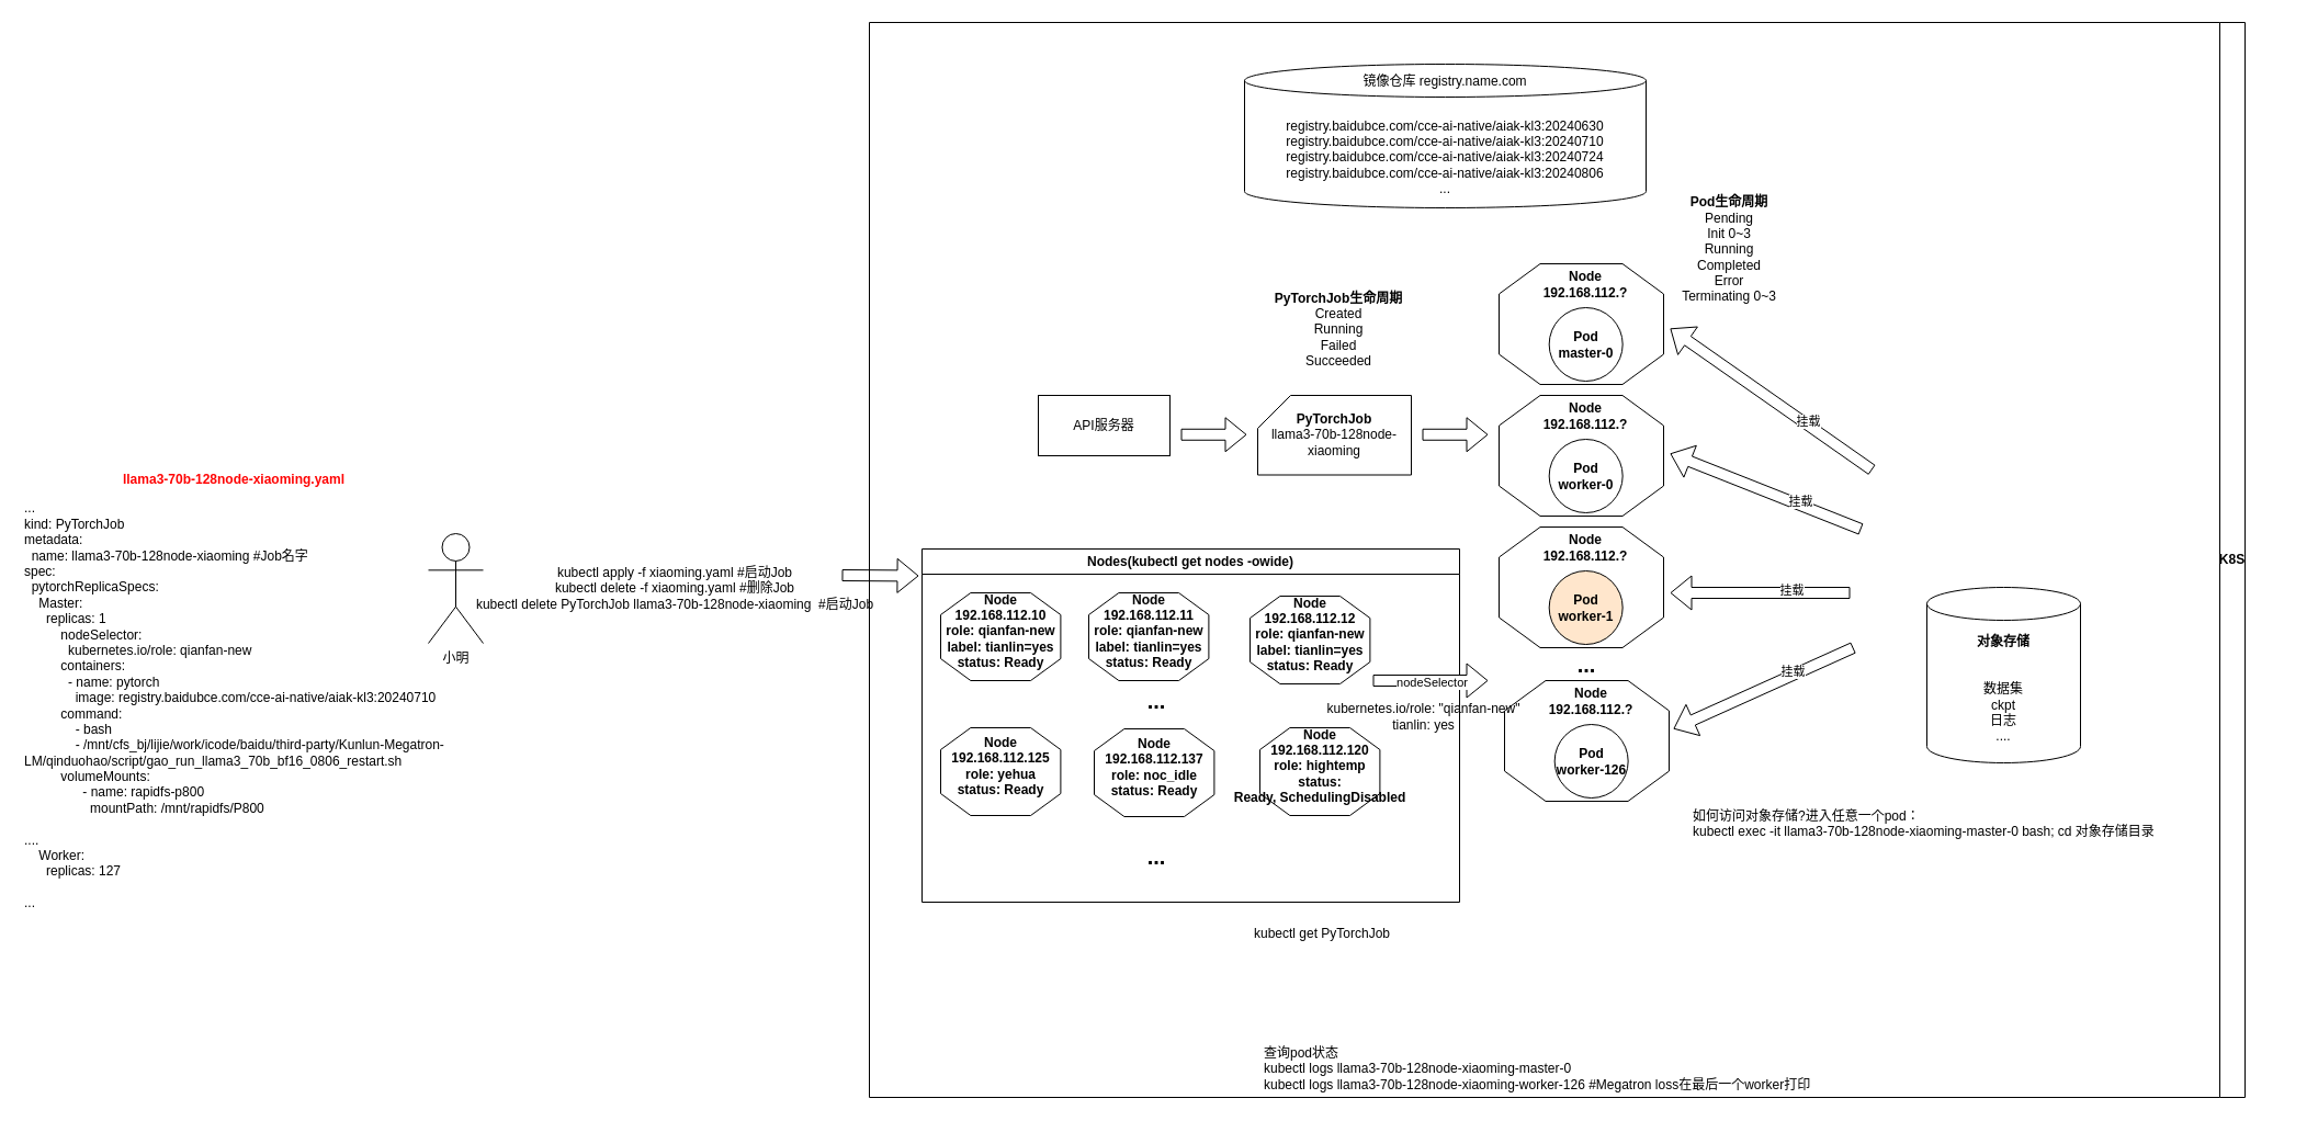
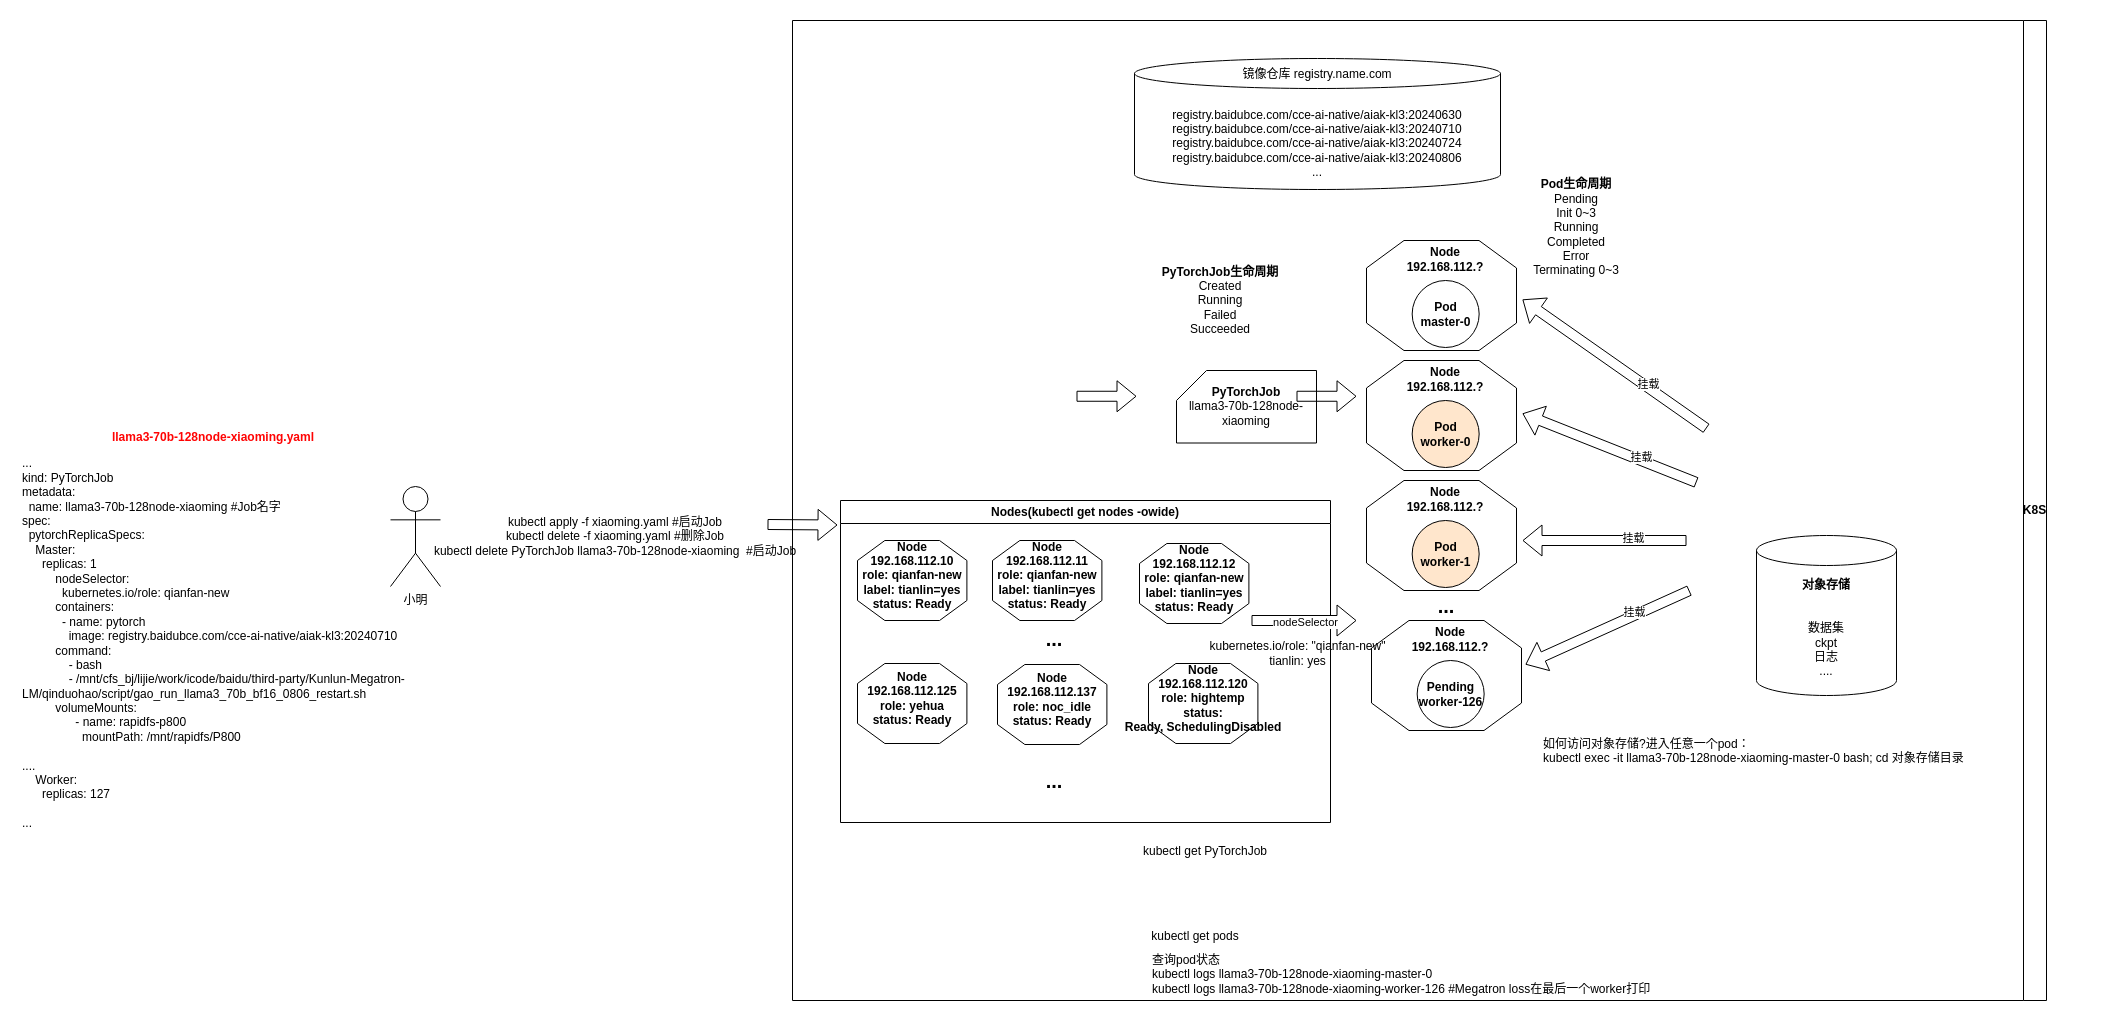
- <mxCell id="11" value="API服务器" style="rounded=0;whiteSpace=wrap;html=1;" parent="5" vertex="1"><mxGeometry x="154" y="340" width="120" height="55" as="geometry" /></mxCell>
- <mxCell id="12" value="&lt;b&gt;PyTorchJob&lt;/b&gt;&lt;div&gt;llama3-70b-128node-xiaoming&lt;br&gt;&lt;/div&gt;" style="shape=card;whiteSpace=wrap;html=1;" parent="5" vertex="1"><mxGeometry x="354" y="340" width="140" height="72.5" as="geometry" /></mxCell>
+ <mxCell id="12" value="&lt;b&gt;PyTorchJob&lt;/b&gt;&lt;div&gt;llama3-70b-128node-xiaoming&lt;br&gt;&lt;/div&gt;" style="shape=card;whiteSpace=wrap;html=1;" parent="5" vertex="1"><mxGeometry x="384" y="350" width="140" height="72.5" as="geometry" /></mxCell>
- <mxCell id="37" value="&lt;b&gt;Pod&lt;/b&gt;&lt;div&gt;&lt;b&gt;worker-0&lt;/b&gt;&lt;/div&gt;" style="ellipse;whiteSpace=wrap;html=1;aspect=fixed;" parent="34" vertex="1"><mxGeometry x="45.67" y="40" width="67" height="67" as="geometry" /></mxCell>
+ <mxCell id="37" value="&lt;b&gt;Pod&lt;/b&gt;&lt;div&gt;&lt;b&gt;worker-0&lt;/b&gt;&lt;/div&gt;" style="ellipse;whiteSpace=wrap;html=1;aspect=fixed;fillColor=#ffe6cc;" parent="34" vertex="1"><mxGeometry x="45.67" y="40" width="67" height="67" as="geometry" /></mxCell>
- <mxCell id="45" value="&lt;b&gt;Pod&lt;/b&gt;&lt;div&gt;&lt;b&gt;worker-126&lt;/b&gt;&lt;/div&gt;" style="ellipse;whiteSpace=wrap;html=1;aspect=fixed;" parent="42" vertex="1"><mxGeometry x="45.67" y="40" width="67" height="67" as="geometry" /></mxCell>
+ <mxCell id="45" value="&lt;b&gt;Pending&lt;/b&gt;&lt;div&gt;&lt;b&gt;worker-126&lt;/b&gt;&lt;/div&gt;" style="ellipse;whiteSpace=wrap;html=1;aspect=fixed;" parent="42" vertex="1"><mxGeometry x="45.67" y="40" width="67" height="67" as="geometry" /></mxCell>
+ <mxCell id="68" value="&lt;div&gt;&lt;span style=&quot;background-color: initial;&quot;&gt;kubectl get pods&lt;/span&gt;&lt;br&gt;&lt;/div&gt;" style="text;html=1;align=center;verticalAlign=middle;whiteSpace=wrap;rounded=0;" parent="1" vertex="1"><mxGeometry x="1040" y="926" width="310" height="20" as="geometry" /></mxCell>
